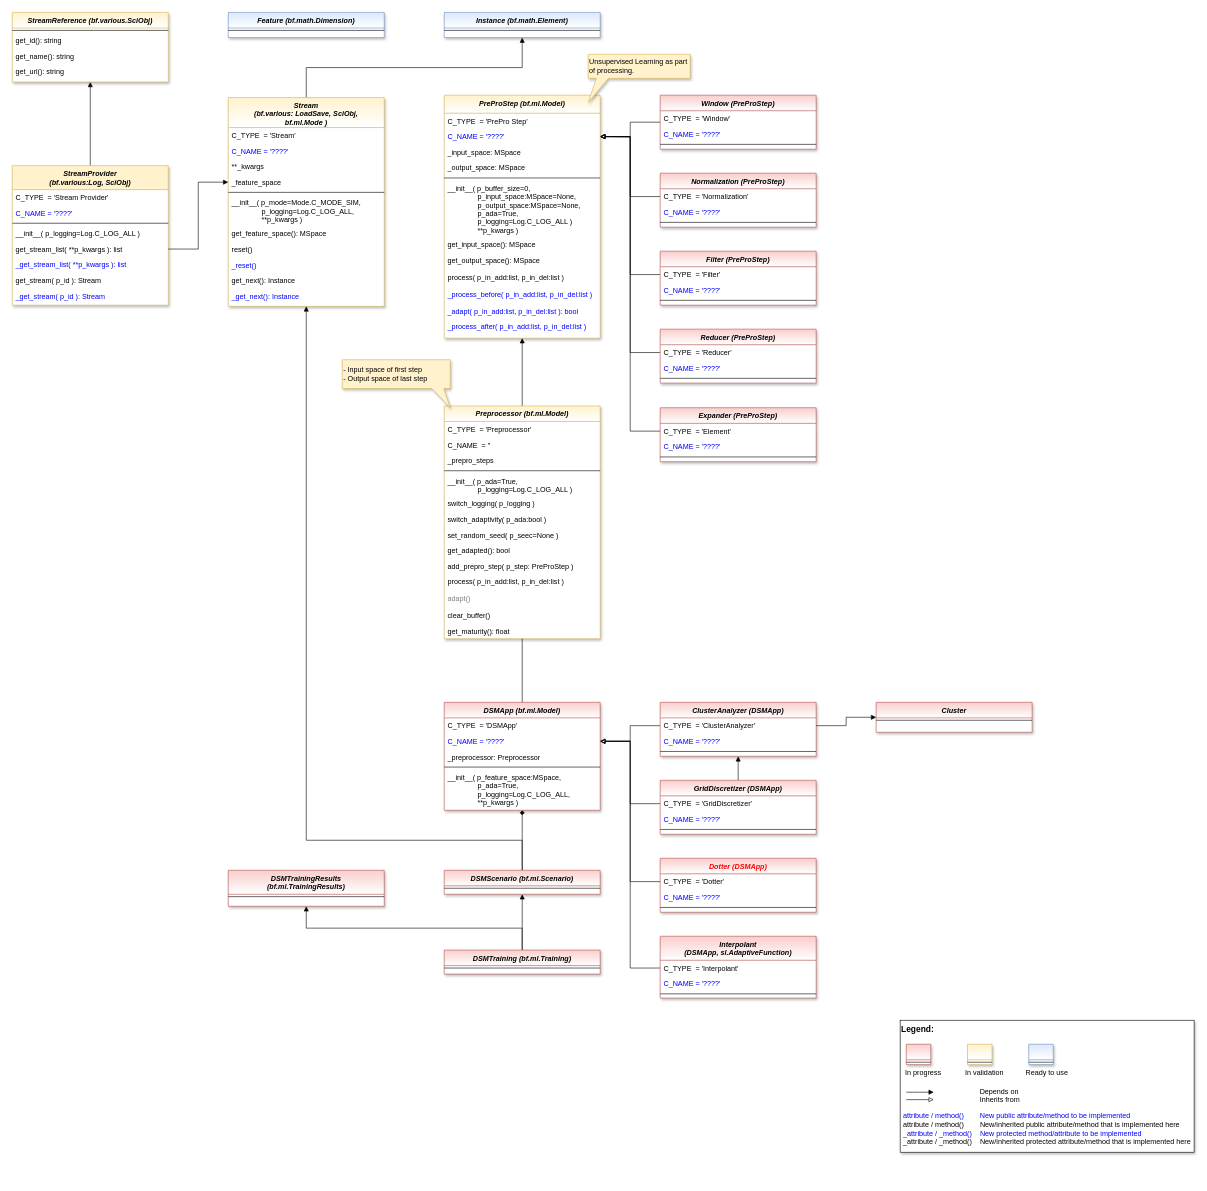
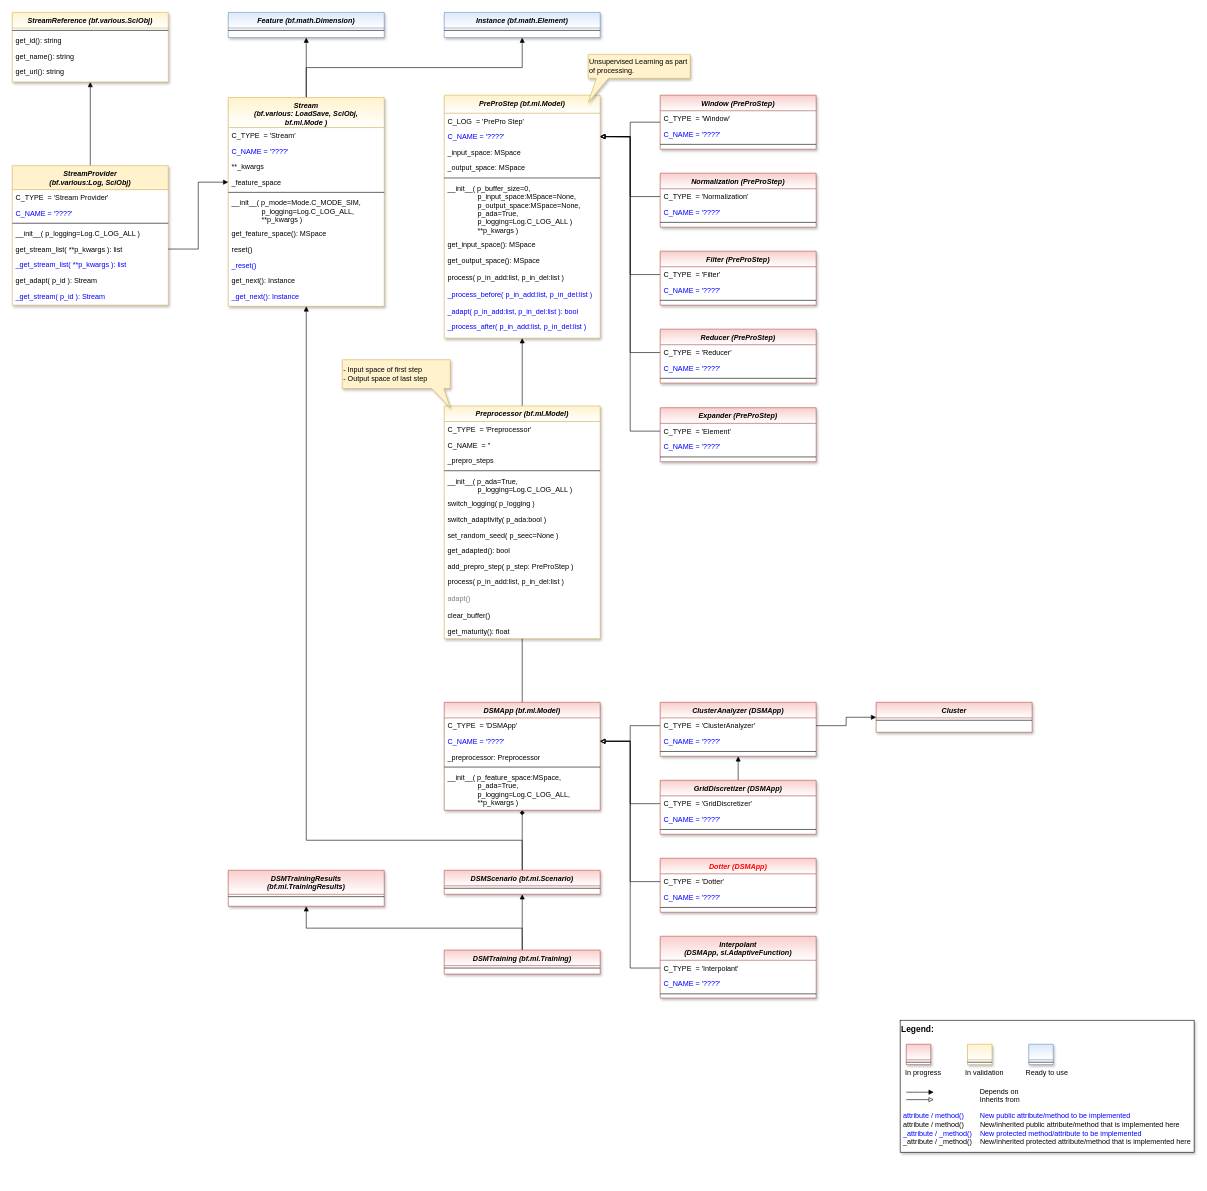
+ <mxCell id="41" style="edgeStyle=orthogonalEdgeStyle;rounded=0;orthogonalLoop=1;jettySize=auto;html=1;entryX=0.5;entryY=1;entryDx=0;entryDy=0;fontColor=#0000FF;endArrow=block;endFill=1;" parent="1" source="43" target="99" edge="1"><mxGeometry relative="1" as="geometry" /></mxCell>
- <mxCell id="3" value="C_TYPE  = 'PrePro Step'" style="text;align=left;verticalAlign=top;spacingLeft=4;spacingRight=4;overflow=hidden;rotatable=0;points=[[0,0.5],[1,0.5]];portConstraint=eastwest;" parent="2" vertex="1"><mxGeometry y="30" width="260" height="26" as="geometry" /></mxCell>
+ <mxCell id="3" value="C_LOG  = 'PrePro Step'" style="text;align=left;verticalAlign=top;spacingLeft=4;spacingRight=4;overflow=hidden;rotatable=0;points=[[0,0.5],[1,0.5]];portConstraint=eastwest;" parent="2" vertex="1"><mxGeometry y="30" width="260" height="26" as="geometry" /></mxCell>
- <mxCell id="132" value="get_stream( p_id ): Stream " style="text;align=left;verticalAlign=top;spacingLeft=4;spacingRight=4;overflow=hidden;rotatable=0;points=[[0,0.5],[1,0.5]];portConstraint=eastwest;" parent="125" vertex="1"><mxGeometry y="178" width="260" height="26" as="geometry" /></mxCell>
+ <mxCell id="132" value="get_adapt( p_id ): Stream " style="text;align=left;verticalAlign=top;spacingLeft=4;spacingRight=4;overflow=hidden;rotatable=0;points=[[0,0.5],[1,0.5]];portConstraint=eastwest;" parent="125" vertex="1"><mxGeometry y="178" width="260" height="26" as="geometry" /></mxCell>
